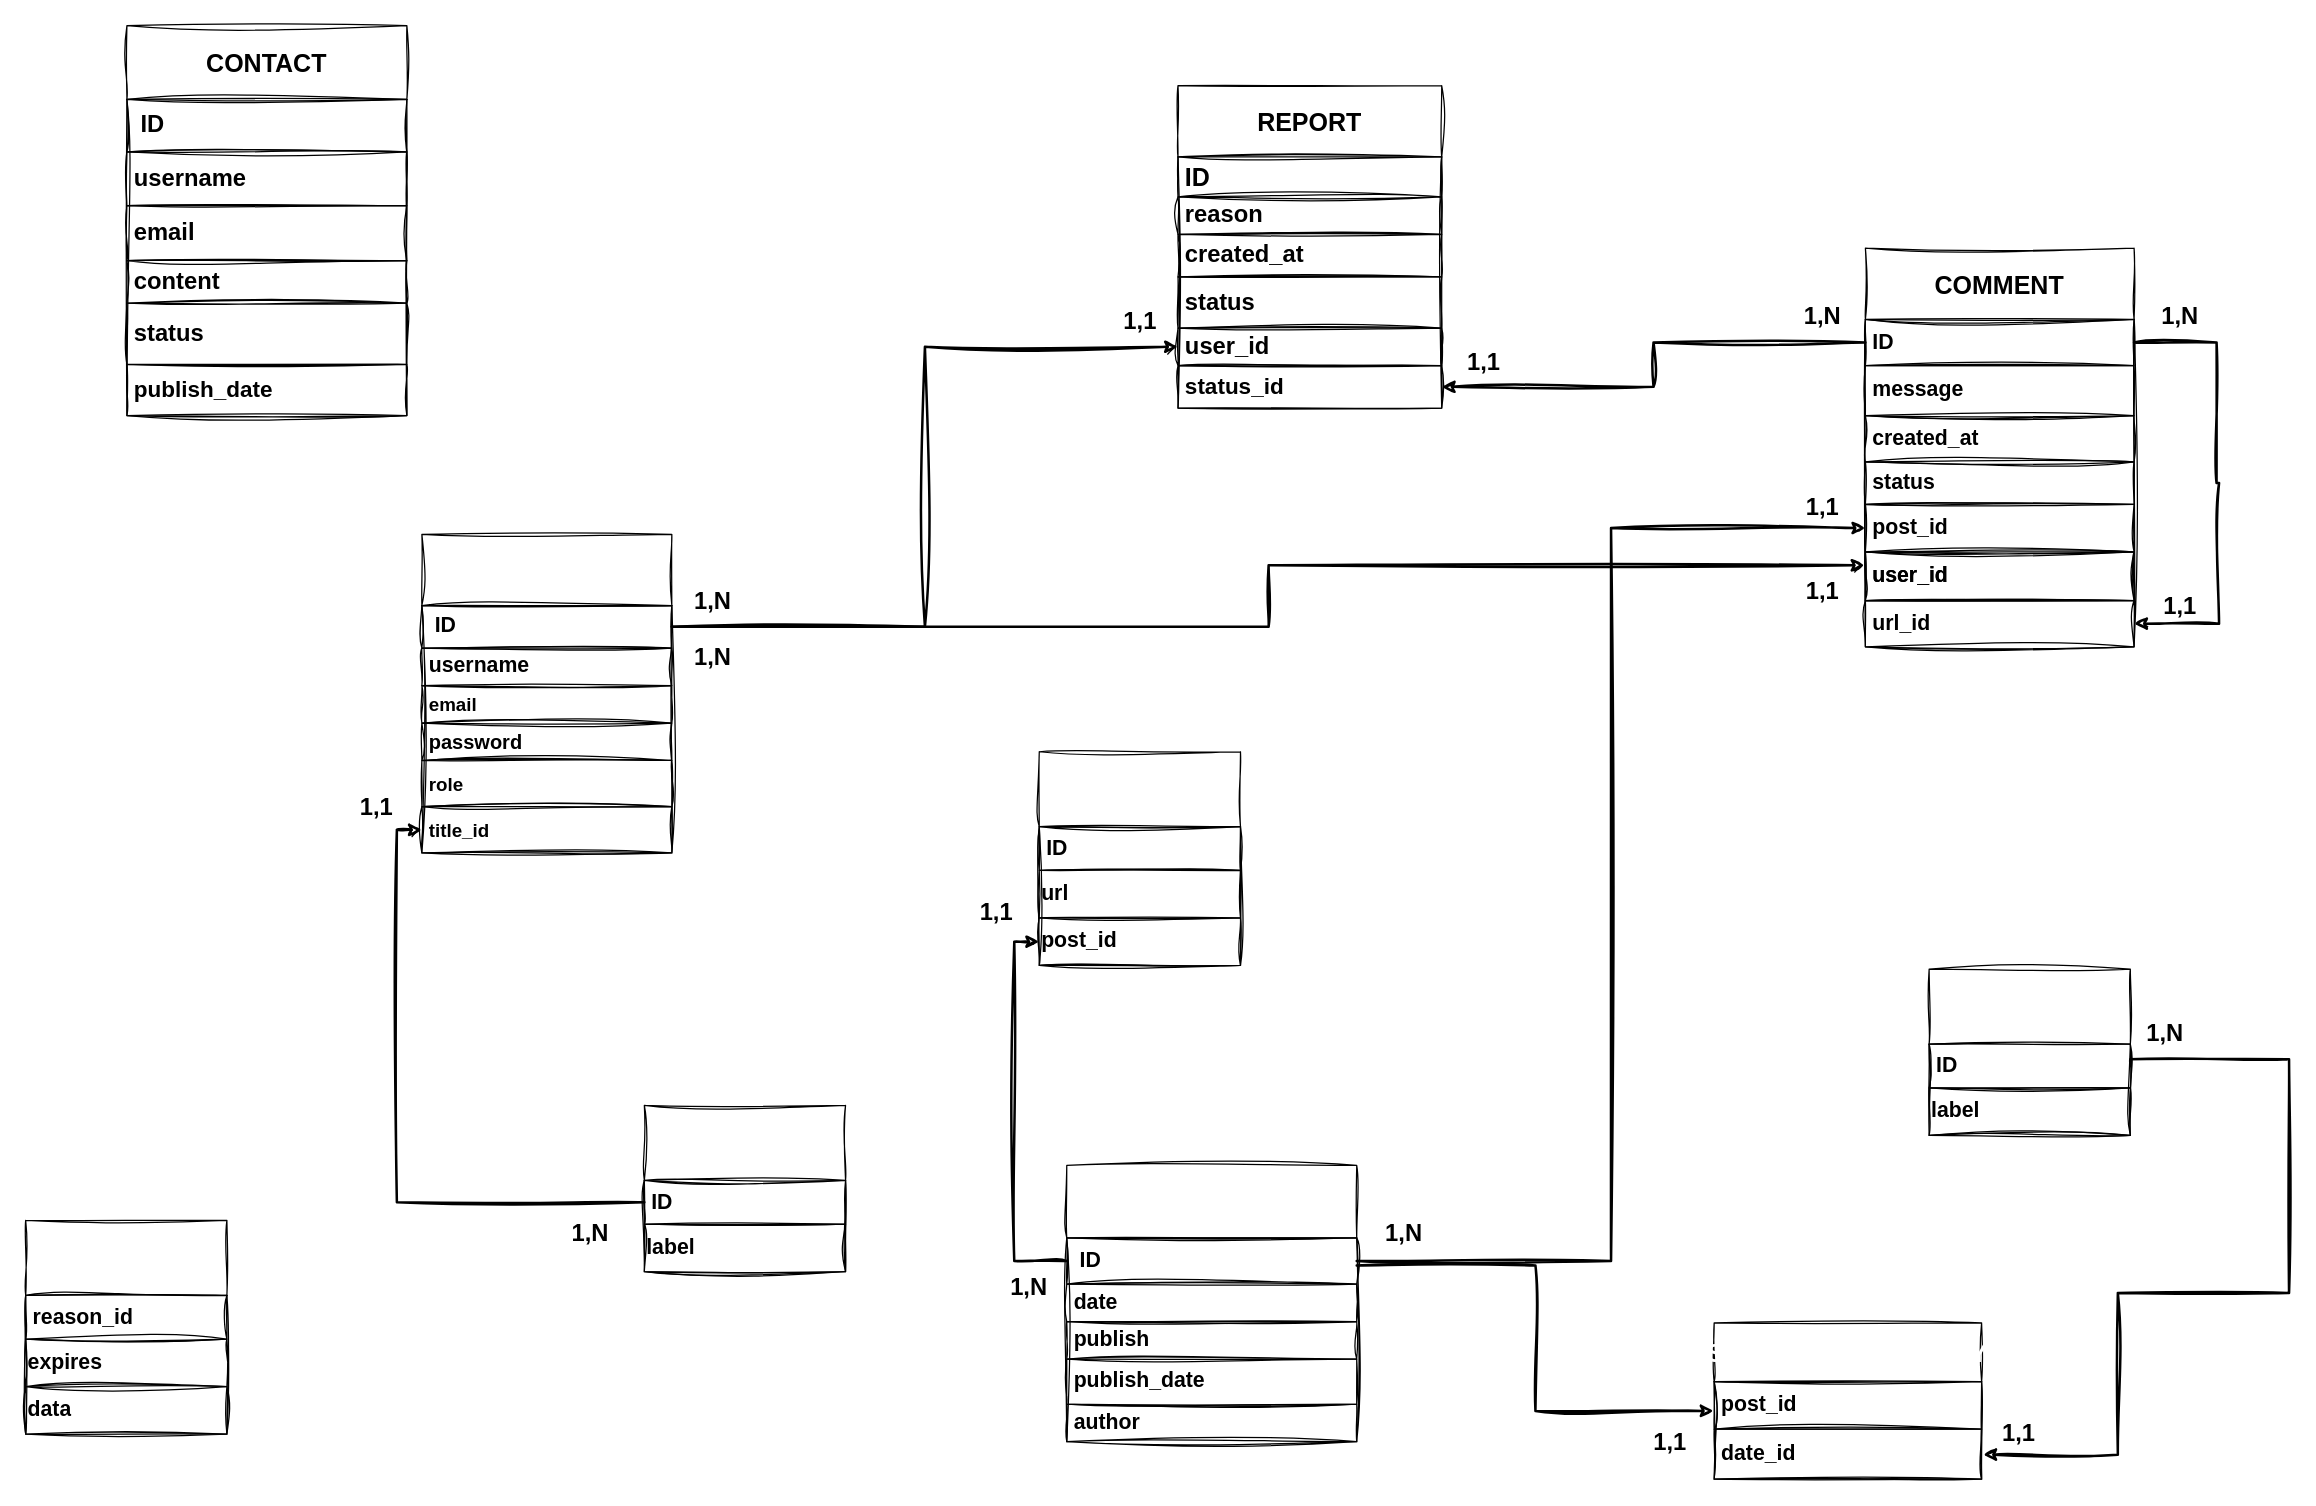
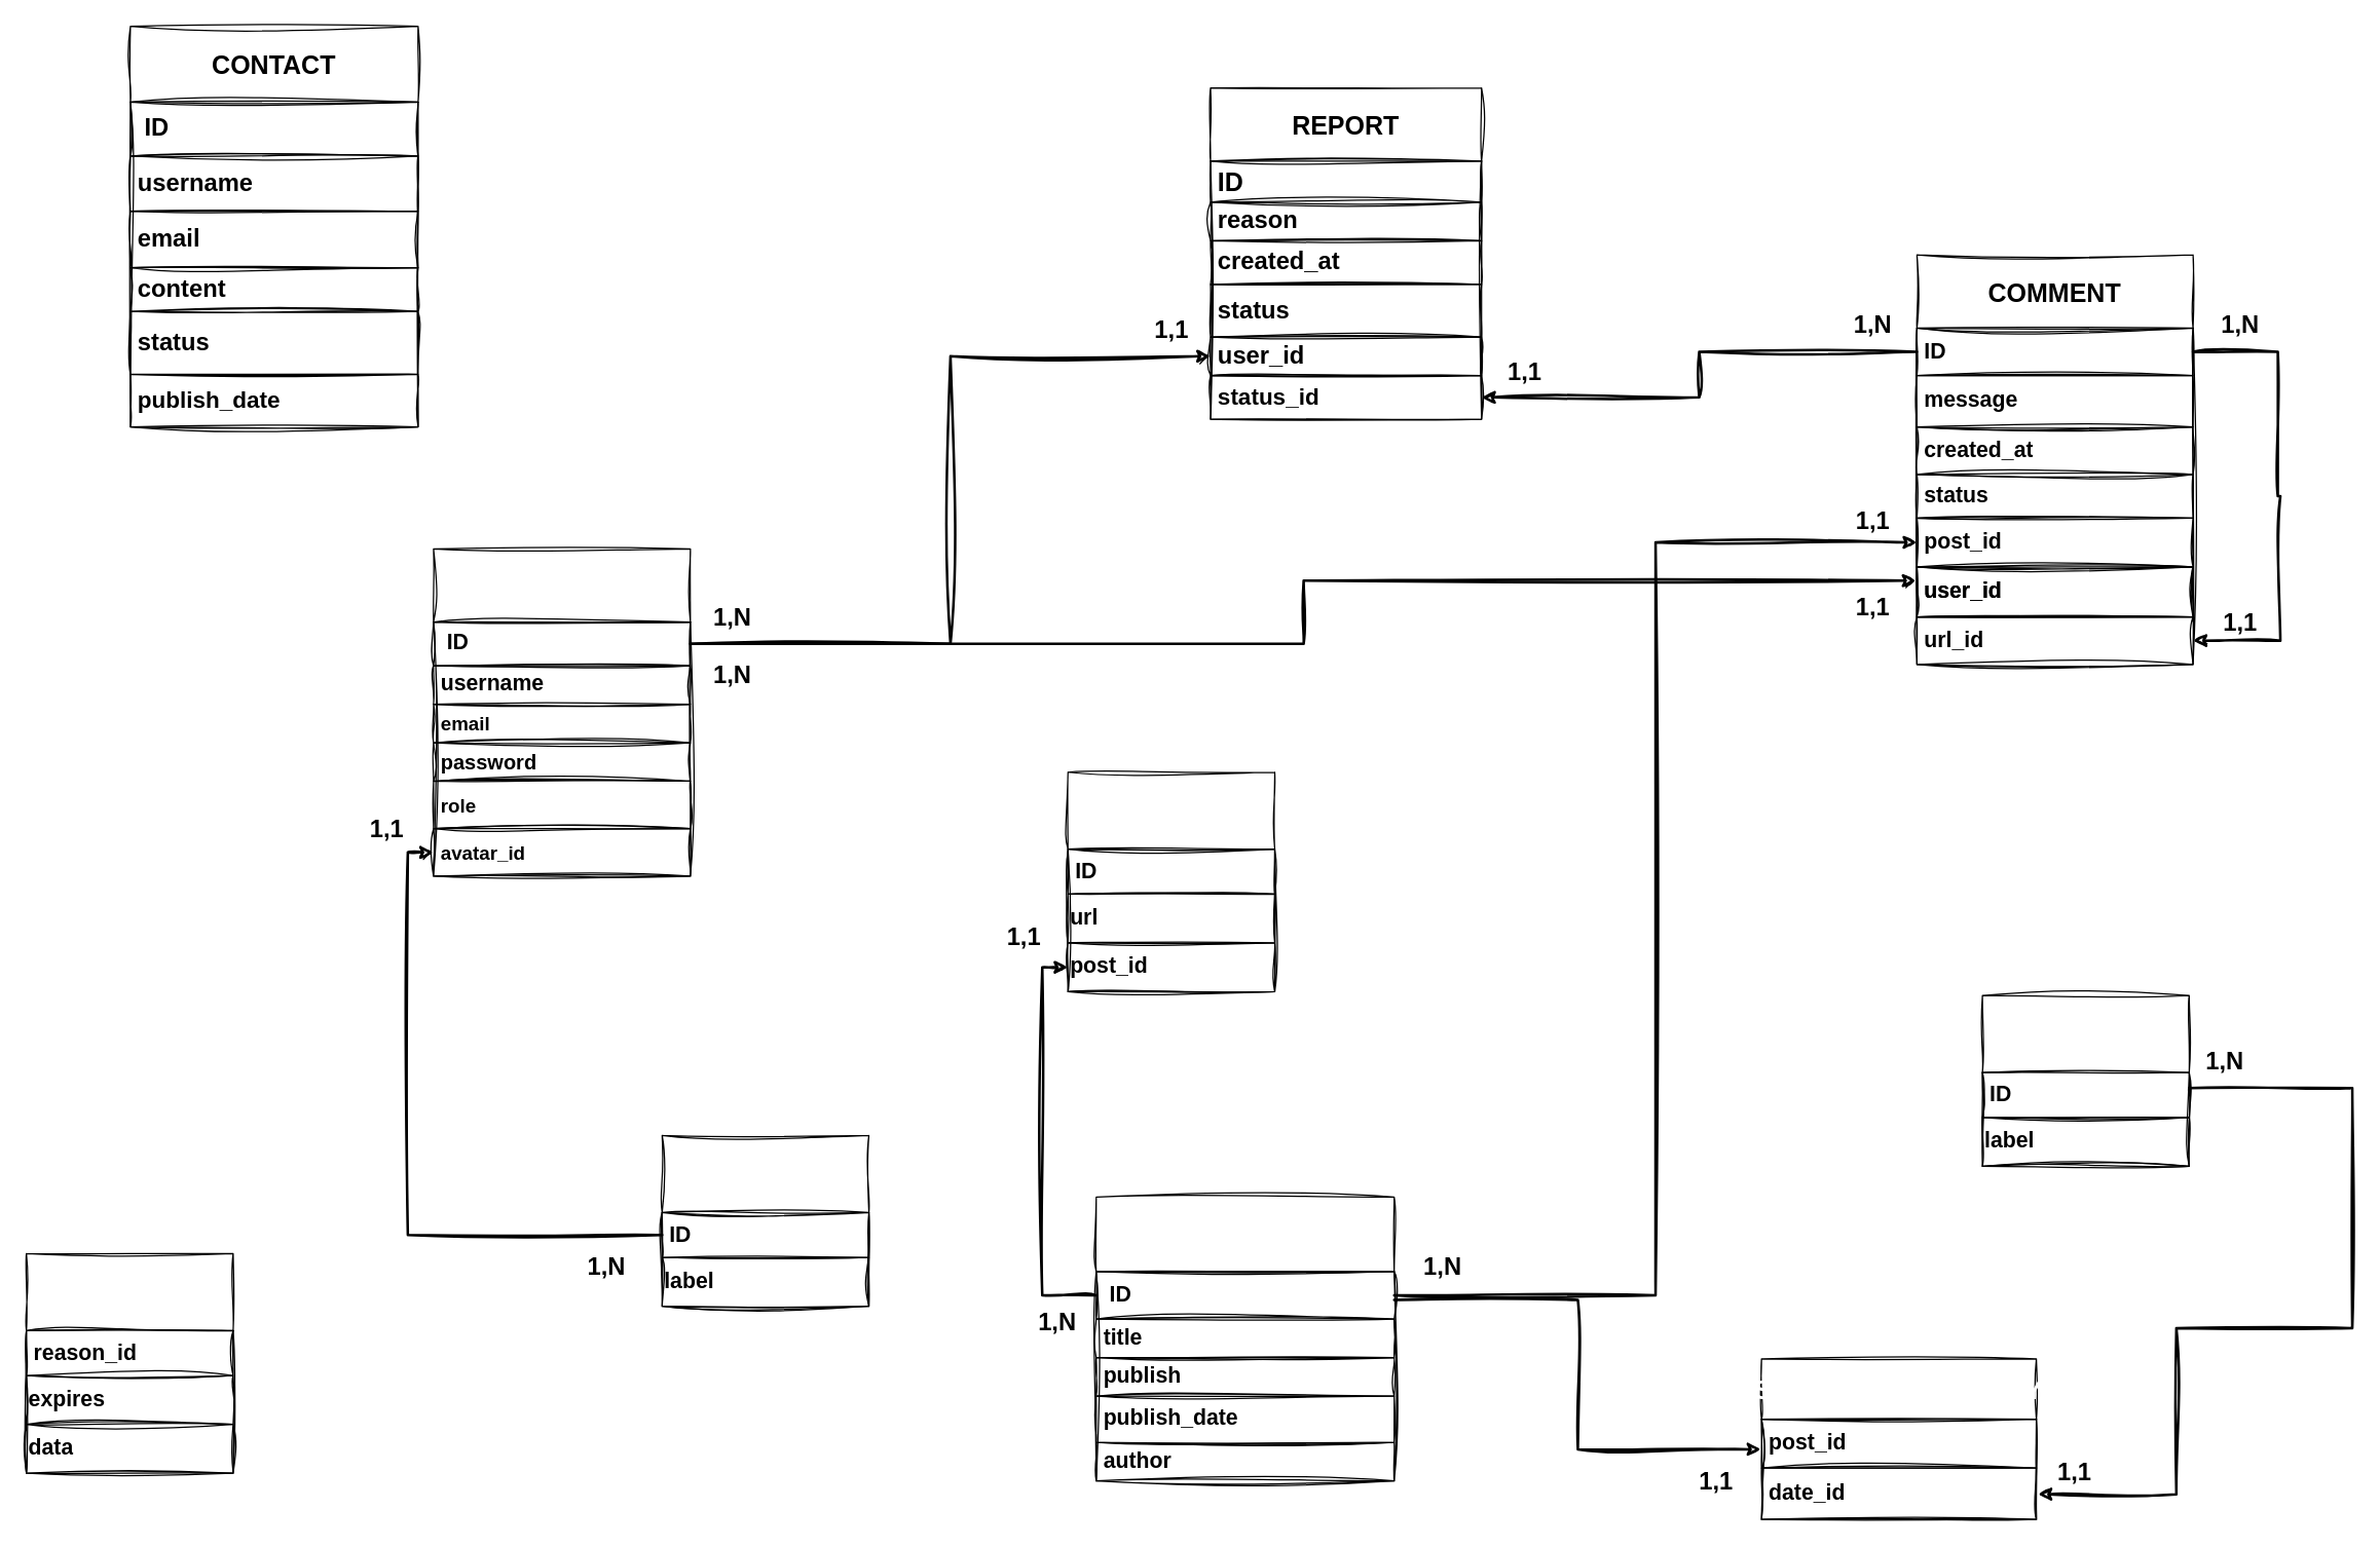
- <mxCell id="15" value="title_id" style="text;strokeColor=#000000;fillColor=none;align=left;verticalAlign=middle;spacingLeft=4;spacingRight=4;overflow=hidden;points=[[0,0.5],[1,0.5]];portConstraint=eastwest;rotatable=0;whiteSpace=wrap;html=1;fontColor=#000000;sketch=1;curveFitting=1;jiggle=2;fontSize=15;fontStyle=1" parent="9" vertex="1"><mxGeometry y="218" width="200" height="37" as="geometry" /></mxCell>
+ <mxCell id="15" value="avatar_id" style="text;strokeColor=#000000;fillColor=none;align=left;verticalAlign=middle;spacingLeft=4;spacingRight=4;overflow=hidden;points=[[0,0.5],[1,0.5]];portConstraint=eastwest;rotatable=0;whiteSpace=wrap;html=1;fontColor=#000000;sketch=1;curveFitting=1;jiggle=2;fontSize=15;fontStyle=1" parent="9" vertex="1"><mxGeometry y="218" width="200" height="37" as="geometry" /></mxCell>
- <mxCell id="18" value="date&amp;nbsp;" style="text;strokeColor=#000000;fillColor=none;align=left;verticalAlign=middle;spacingLeft=4;spacingRight=4;overflow=hidden;points=[[0,0.5],[1,0.5]];portConstraint=eastwest;rotatable=0;whiteSpace=wrap;html=1;sketch=1;curveFitting=1;jiggle=2;fontSize=17;fontStyle=1;fontColor=#000000;" parent="16" vertex="1"><mxGeometry y="95" width="232" height="30" as="geometry" /></mxCell>
+ <mxCell id="18" value="title&amp;nbsp;" style="text;strokeColor=#000000;fillColor=none;align=left;verticalAlign=middle;spacingLeft=4;spacingRight=4;overflow=hidden;points=[[0,0.5],[1,0.5]];portConstraint=eastwest;rotatable=0;whiteSpace=wrap;html=1;sketch=1;curveFitting=1;jiggle=2;fontSize=17;fontStyle=1;fontColor=#000000;" parent="16" vertex="1"><mxGeometry y="95" width="232" height="30" as="geometry" /></mxCell>
